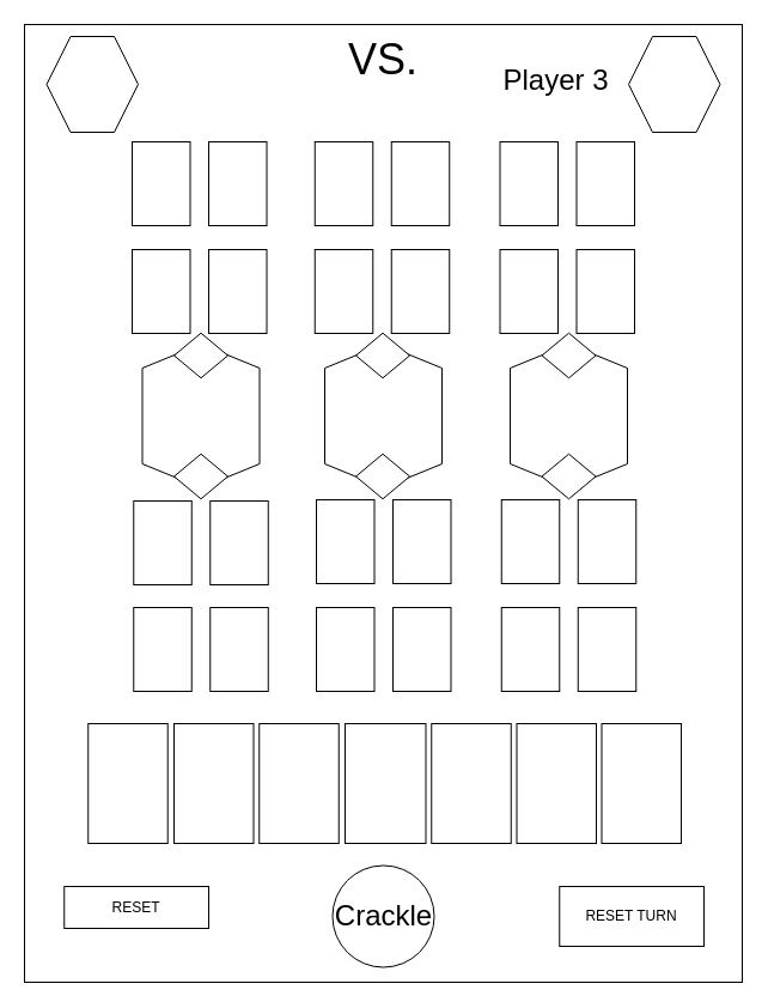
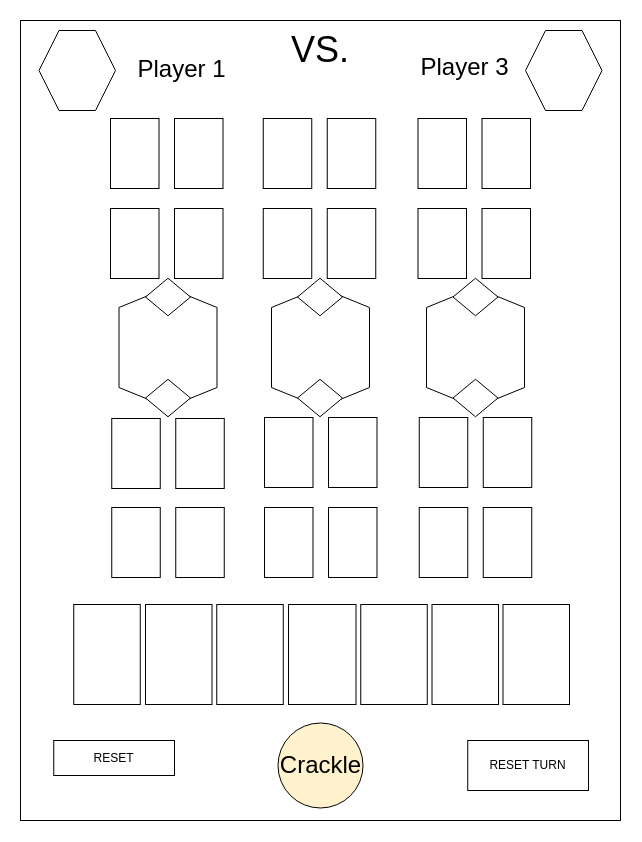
+ <mxCell id="48" value="Player 1" style="text;html=1;strokeColor=none;fillColor=none;align=center;verticalAlign=middle;whiteSpace=wrap;rounded=0;fontSize=24;" parent="1" vertex="1"><mxGeometry x="130.75" y="54" width="101.25" height="30" as="geometry" /></mxCell>
- <mxCell id="40" value="&lt;font style=&quot;font-size: 24px;&quot;&gt;Crackle&lt;/font&gt;" style="ellipse;whiteSpace=wrap;html=1;aspect=fixed;" parent="1" vertex="1"><mxGeometry x="277.5" y="722.5" width="85" height="85" as="geometry" /></mxCell>
+ <mxCell id="40" value="&lt;font style=&quot;font-size: 24px;&quot;&gt;Crackle&lt;/font&gt;" style="ellipse;whiteSpace=wrap;html=1;aspect=fixed;fillColor=#fff2cc;" parent="1" vertex="1"><mxGeometry x="277.5" y="722.5" width="85" height="85" as="geometry" /></mxCell>
